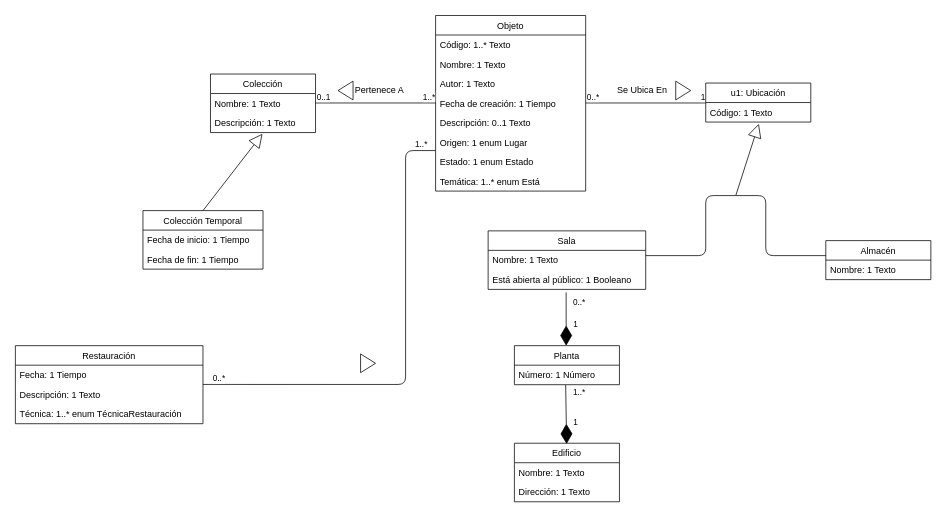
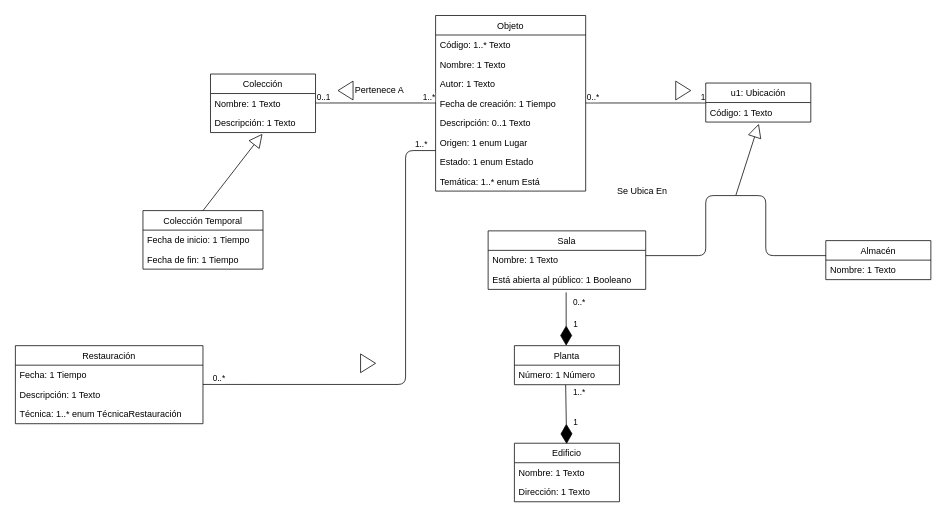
- <mxCell id="19" value="Se Ubica En" style="text;html=1;align=center;verticalAlign=middle;resizable=0;points=[];autosize=1;strokeColor=none;fillColor=none;" vertex="1" parent="1"><mxGeometry x="810" y="105" width="90" height="30" as="geometry" /></mxCell>
+ <mxCell id="19" value="Se Ubica En" style="text;html=1;align=center;verticalAlign=middle;resizable=0;points=[];autosize=1;strokeColor=none;fillColor=none;" vertex="1" parent="1"><mxGeometry x="810" y="240" width="90" height="30" as="geometry" /></mxCell>
